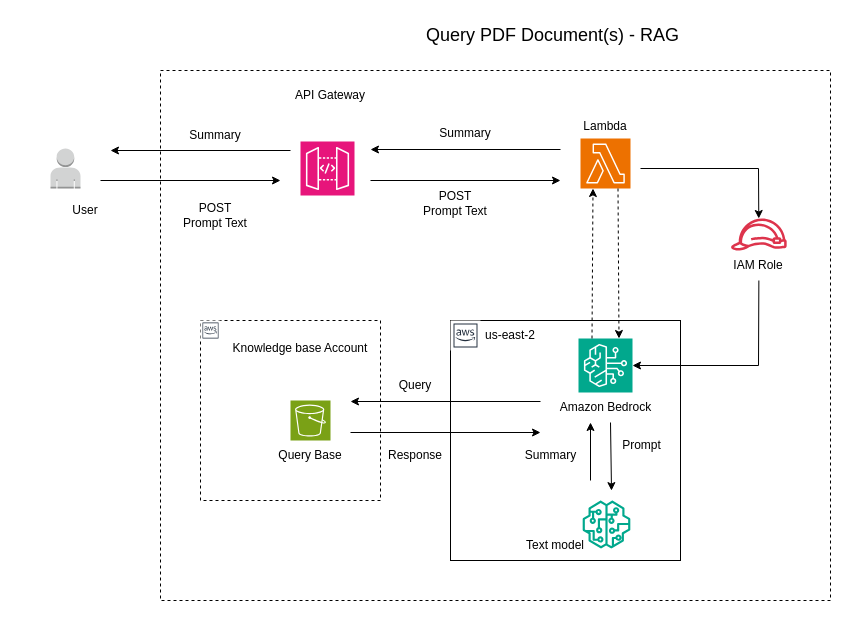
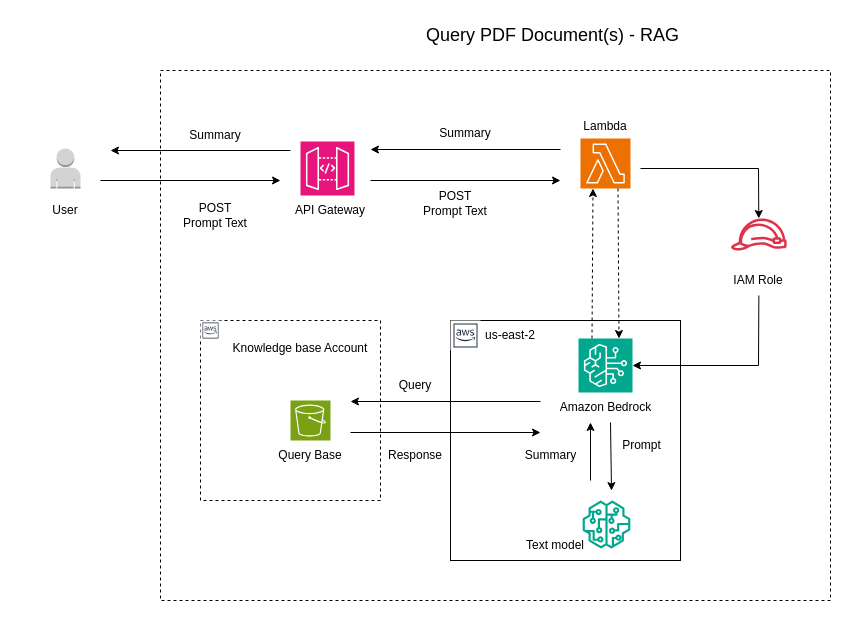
- <mxCell id="40" value="API Gateway" style="text;html=1;align=center;verticalAlign=middle;whiteSpace=wrap;rounded=0;" vertex="1" parent="1"><mxGeometry x="285" y="80" width="90" height="30" as="geometry" /></mxCell>
+ <mxCell id="40" value="API Gateway" style="text;html=1;align=center;verticalAlign=middle;whiteSpace=wrap;rounded=0;" vertex="1" parent="1"><mxGeometry x="285" y="195" width="90" height="30" as="geometry" /></mxCell>
- <mxCell id="43" value="User" style="text;html=1;align=center;verticalAlign=middle;whiteSpace=wrap;rounded=0;" vertex="1" parent="1"><mxGeometry x="40" y="195" width="90" height="30" as="geometry" /></mxCell>
+ <mxCell id="43" value="User" style="text;html=1;align=center;verticalAlign=middle;whiteSpace=wrap;rounded=0;" vertex="1" parent="1"><mxGeometry x="20" y="195" width="90" height="30" as="geometry" /></mxCell>
- <mxCell id="15" value="IAM Role" style="text;html=1;align=center;verticalAlign=middle;whiteSpace=wrap;rounded=0;" vertex="1" parent="1"><mxGeometry x="713.36" y="250" width="90" height="30" as="geometry" /></mxCell>
+ <mxCell id="15" value="IAM Role" style="text;html=1;align=center;verticalAlign=middle;whiteSpace=wrap;rounded=0;" vertex="1" parent="1"><mxGeometry x="713.36" y="265" width="90" height="30" as="geometry" /></mxCell>
